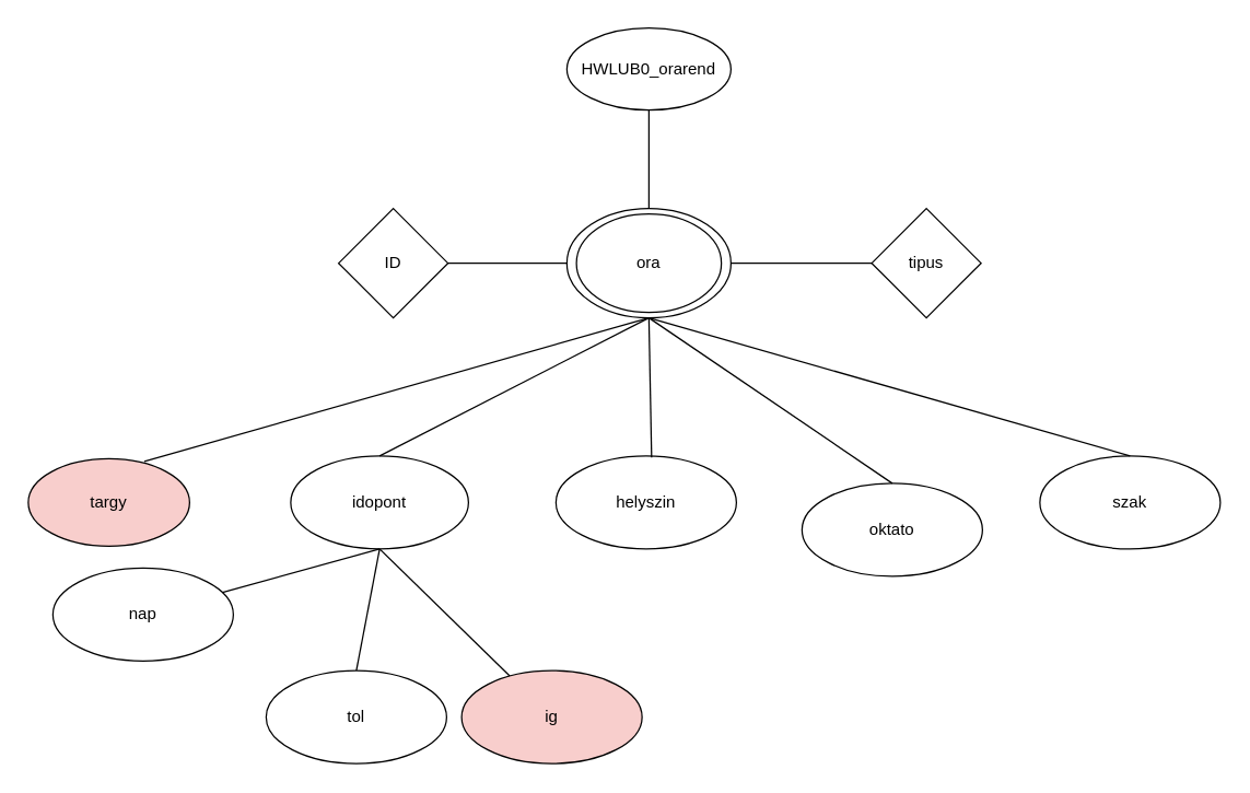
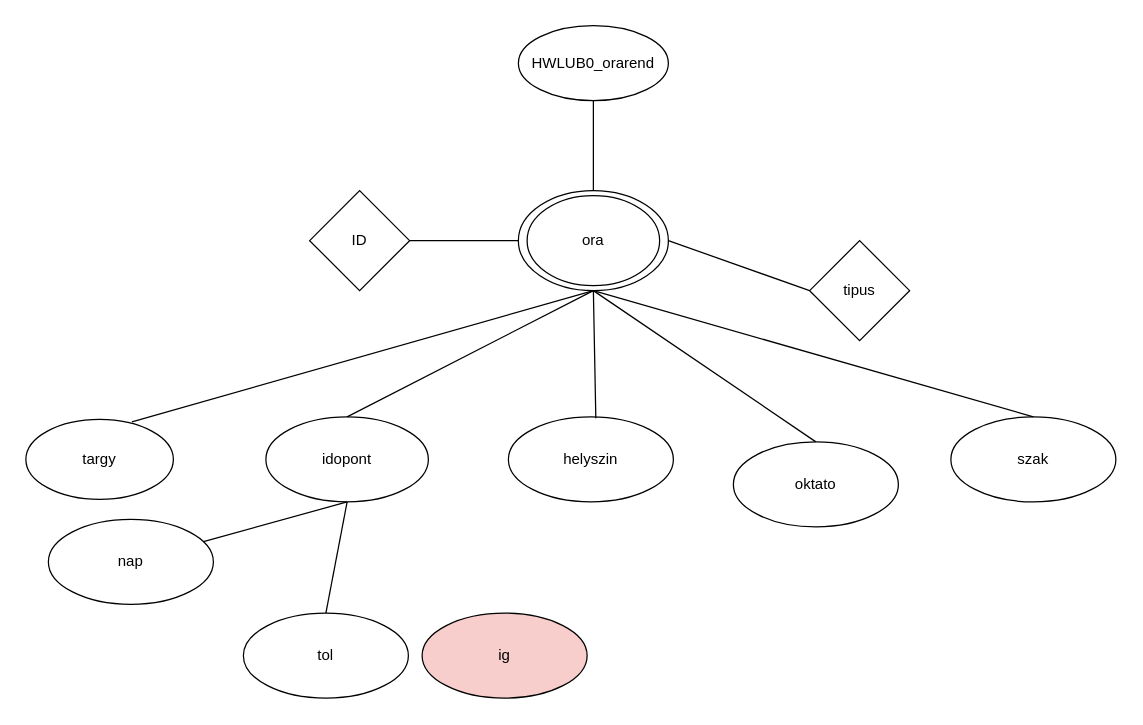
- <mxCell id="7" value="tipus" style="rhombus;whiteSpace=wrap;html=1;" vertex="1" parent="1"><mxGeometry x="637" y="152" width="80" height="80" as="geometry" /></mxCell>
+ <mxCell id="7" value="tipus" style="rhombus;whiteSpace=wrap;html=1;" vertex="1" parent="1"><mxGeometry x="647" y="192" width="80" height="80" as="geometry" /></mxCell>
- <mxCell id="8" value="targy" style="ellipse;whiteSpace=wrap;html=1;fillColor=#f8cecc;" vertex="1" parent="1"><mxGeometry x="20" y="335" width="118" height="64" as="geometry" /></mxCell>
+ <mxCell id="8" value="targy" style="ellipse;whiteSpace=wrap;html=1;" vertex="1" parent="1"><mxGeometry x="20" y="335" width="118" height="64" as="geometry" /></mxCell>
- <mxCell id="19" value="" style="endArrow=none;html=1;rounded=0;entryX=0.5;entryY=1;entryDx=0;entryDy=0;" edge="1" parent="1" source="17" target="9"><mxGeometry width="50" height="50" relative="1" as="geometry"><mxPoint x="302" y="473" as="sourcePoint" /><mxPoint x="352" y="423" as="targetPoint" /></mxGeometry></mxCell>
